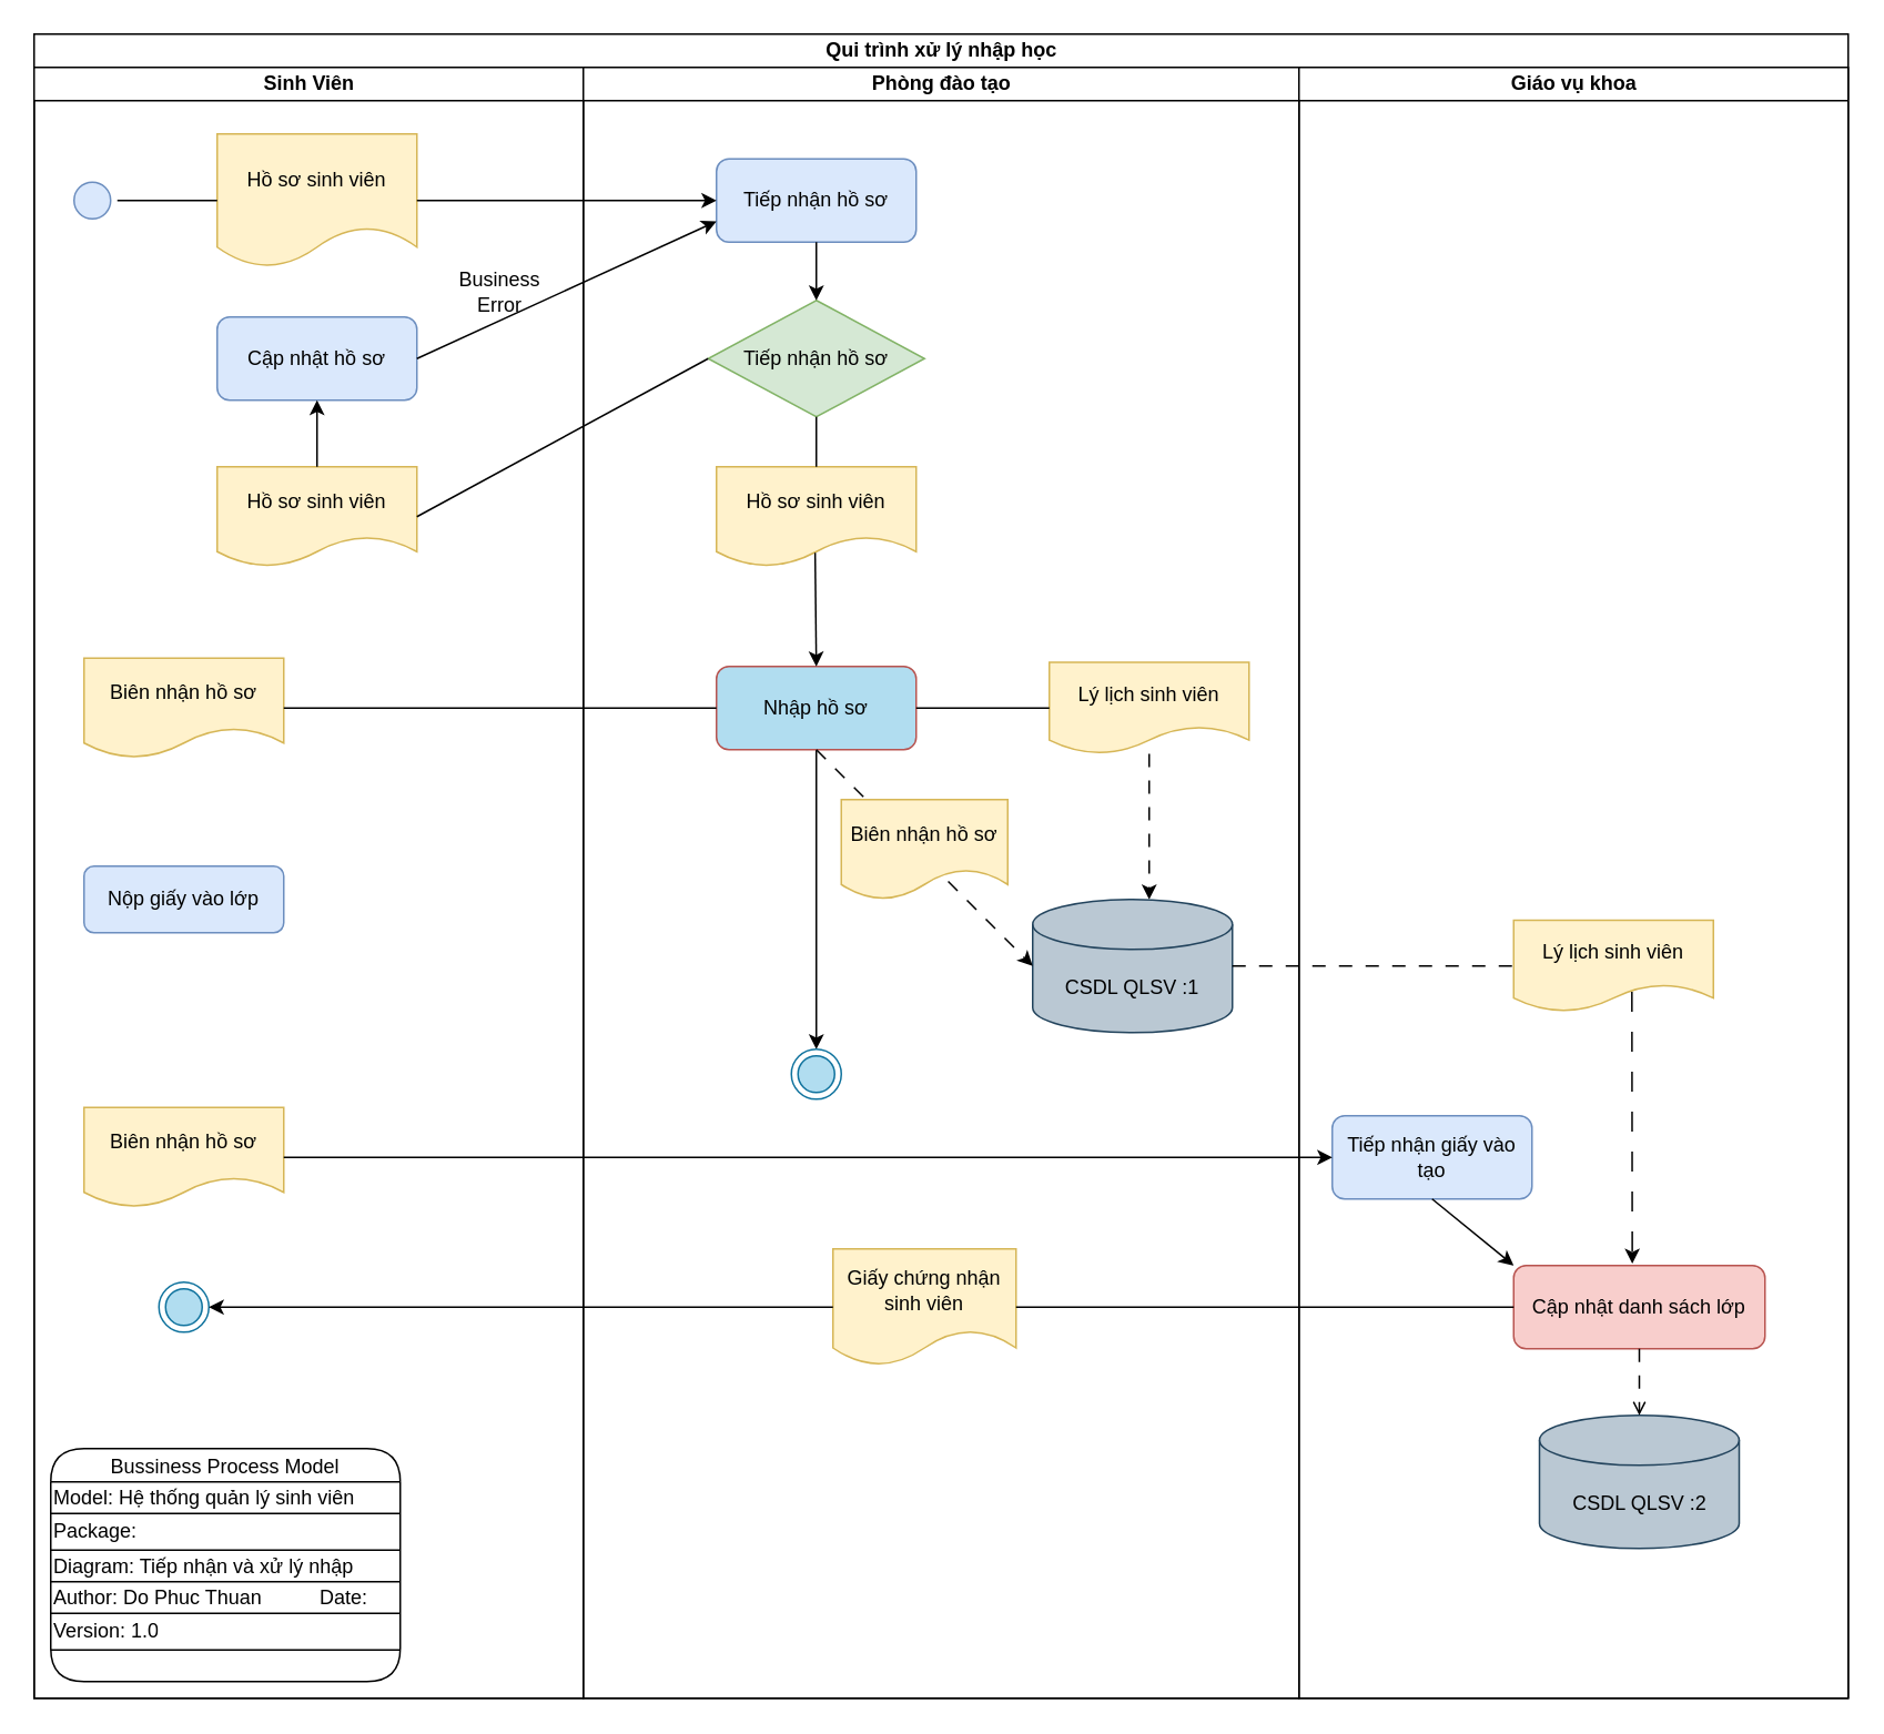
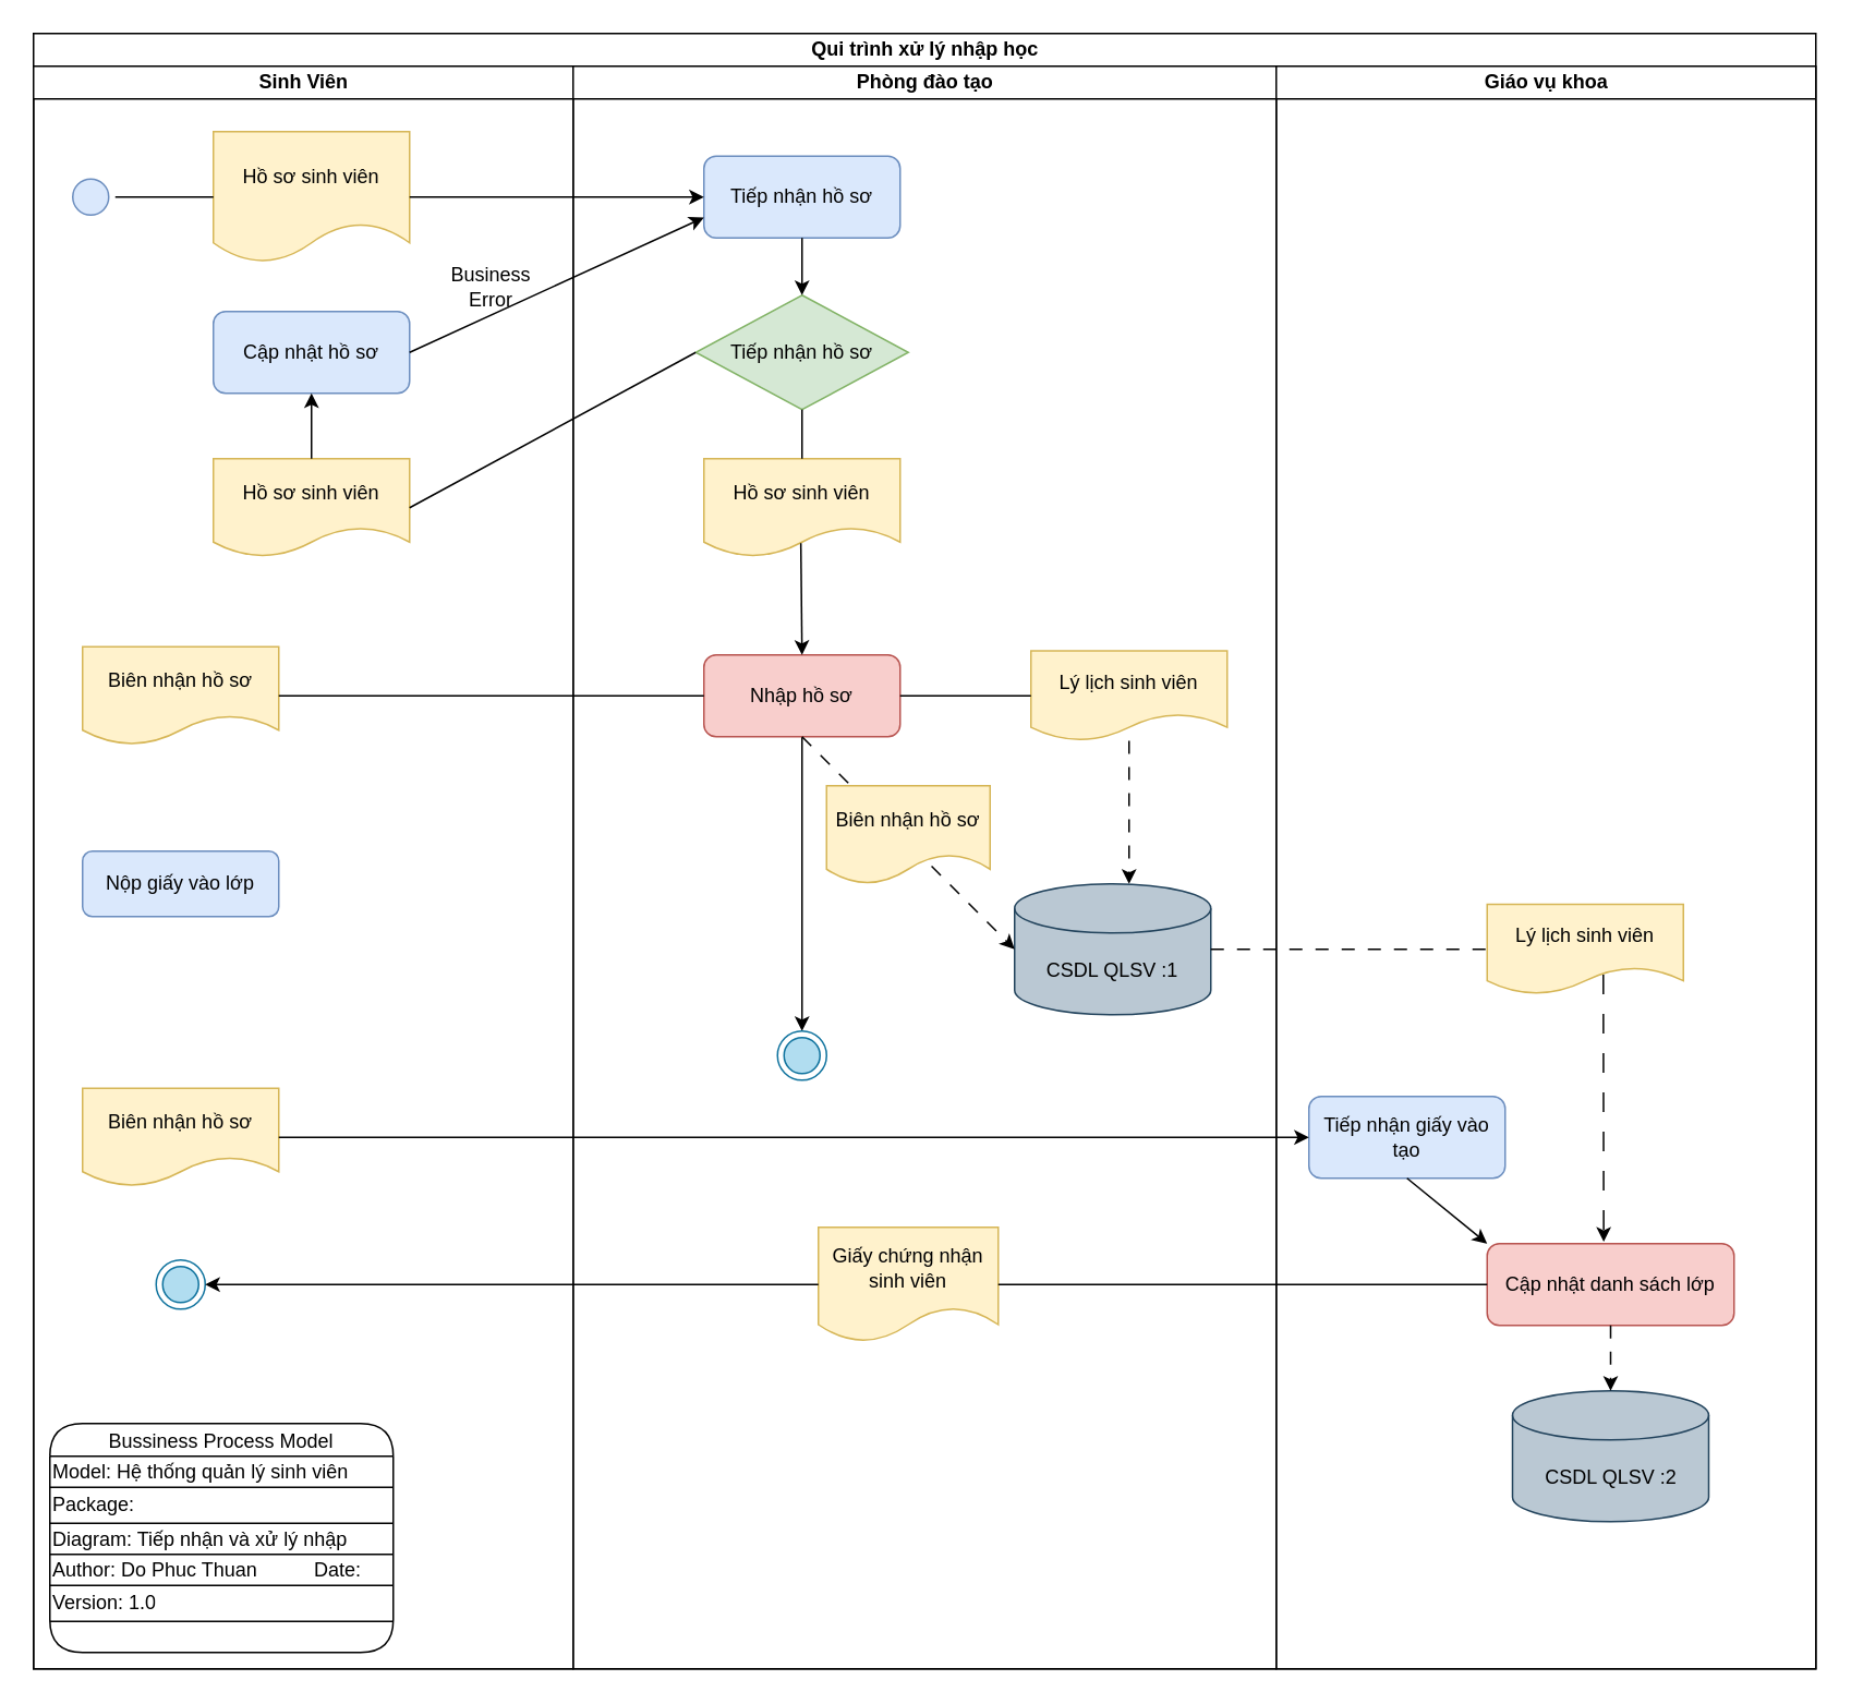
- <mxCell id="32" value="Nhập hồ sơ" style="rounded=1;whiteSpace=wrap;html=1;fillColor=#b1ddf0;strokeColor=#b85450;" parent="27" vertex="1"><mxGeometry x="80" y="360" width="120" height="50" as="geometry" /></mxCell>
+ <mxCell id="32" value="Nhập hồ sơ" style="rounded=1;whiteSpace=wrap;html=1;fillColor=#f8cecc;strokeColor=#b85450;" parent="27" vertex="1"><mxGeometry x="80" y="360" width="120" height="50" as="geometry" /></mxCell>
- <mxCell id="50" value="" style="endArrow=open;html=1;rounded=0;exitX=0.5;exitY=1;exitDx=0;exitDy=0;entryX=0.5;entryY=0;entryDx=0;entryDy=0;entryPerimeter=0;dashed=1;dashPattern=8 8;" parent="44" source="46" target="47" edge="1"><mxGeometry width="50" height="50" relative="1" as="geometry"><mxPoint x="130" y="850" as="sourcePoint" /><mxPoint x="180" y="800" as="targetPoint" /></mxGeometry></mxCell>
+ <mxCell id="50" value="" style="endArrow=classic;html=1;rounded=0;exitX=0.5;exitY=1;exitDx=0;exitDy=0;entryX=0.5;entryY=0;entryDx=0;entryDy=0;entryPerimeter=0;dashed=1;dashPattern=8 8;" parent="44" source="46" target="47" edge="1"><mxGeometry width="50" height="50" relative="1" as="geometry"><mxPoint x="130" y="850" as="sourcePoint" /><mxPoint x="180" y="800" as="targetPoint" /></mxGeometry></mxCell>
